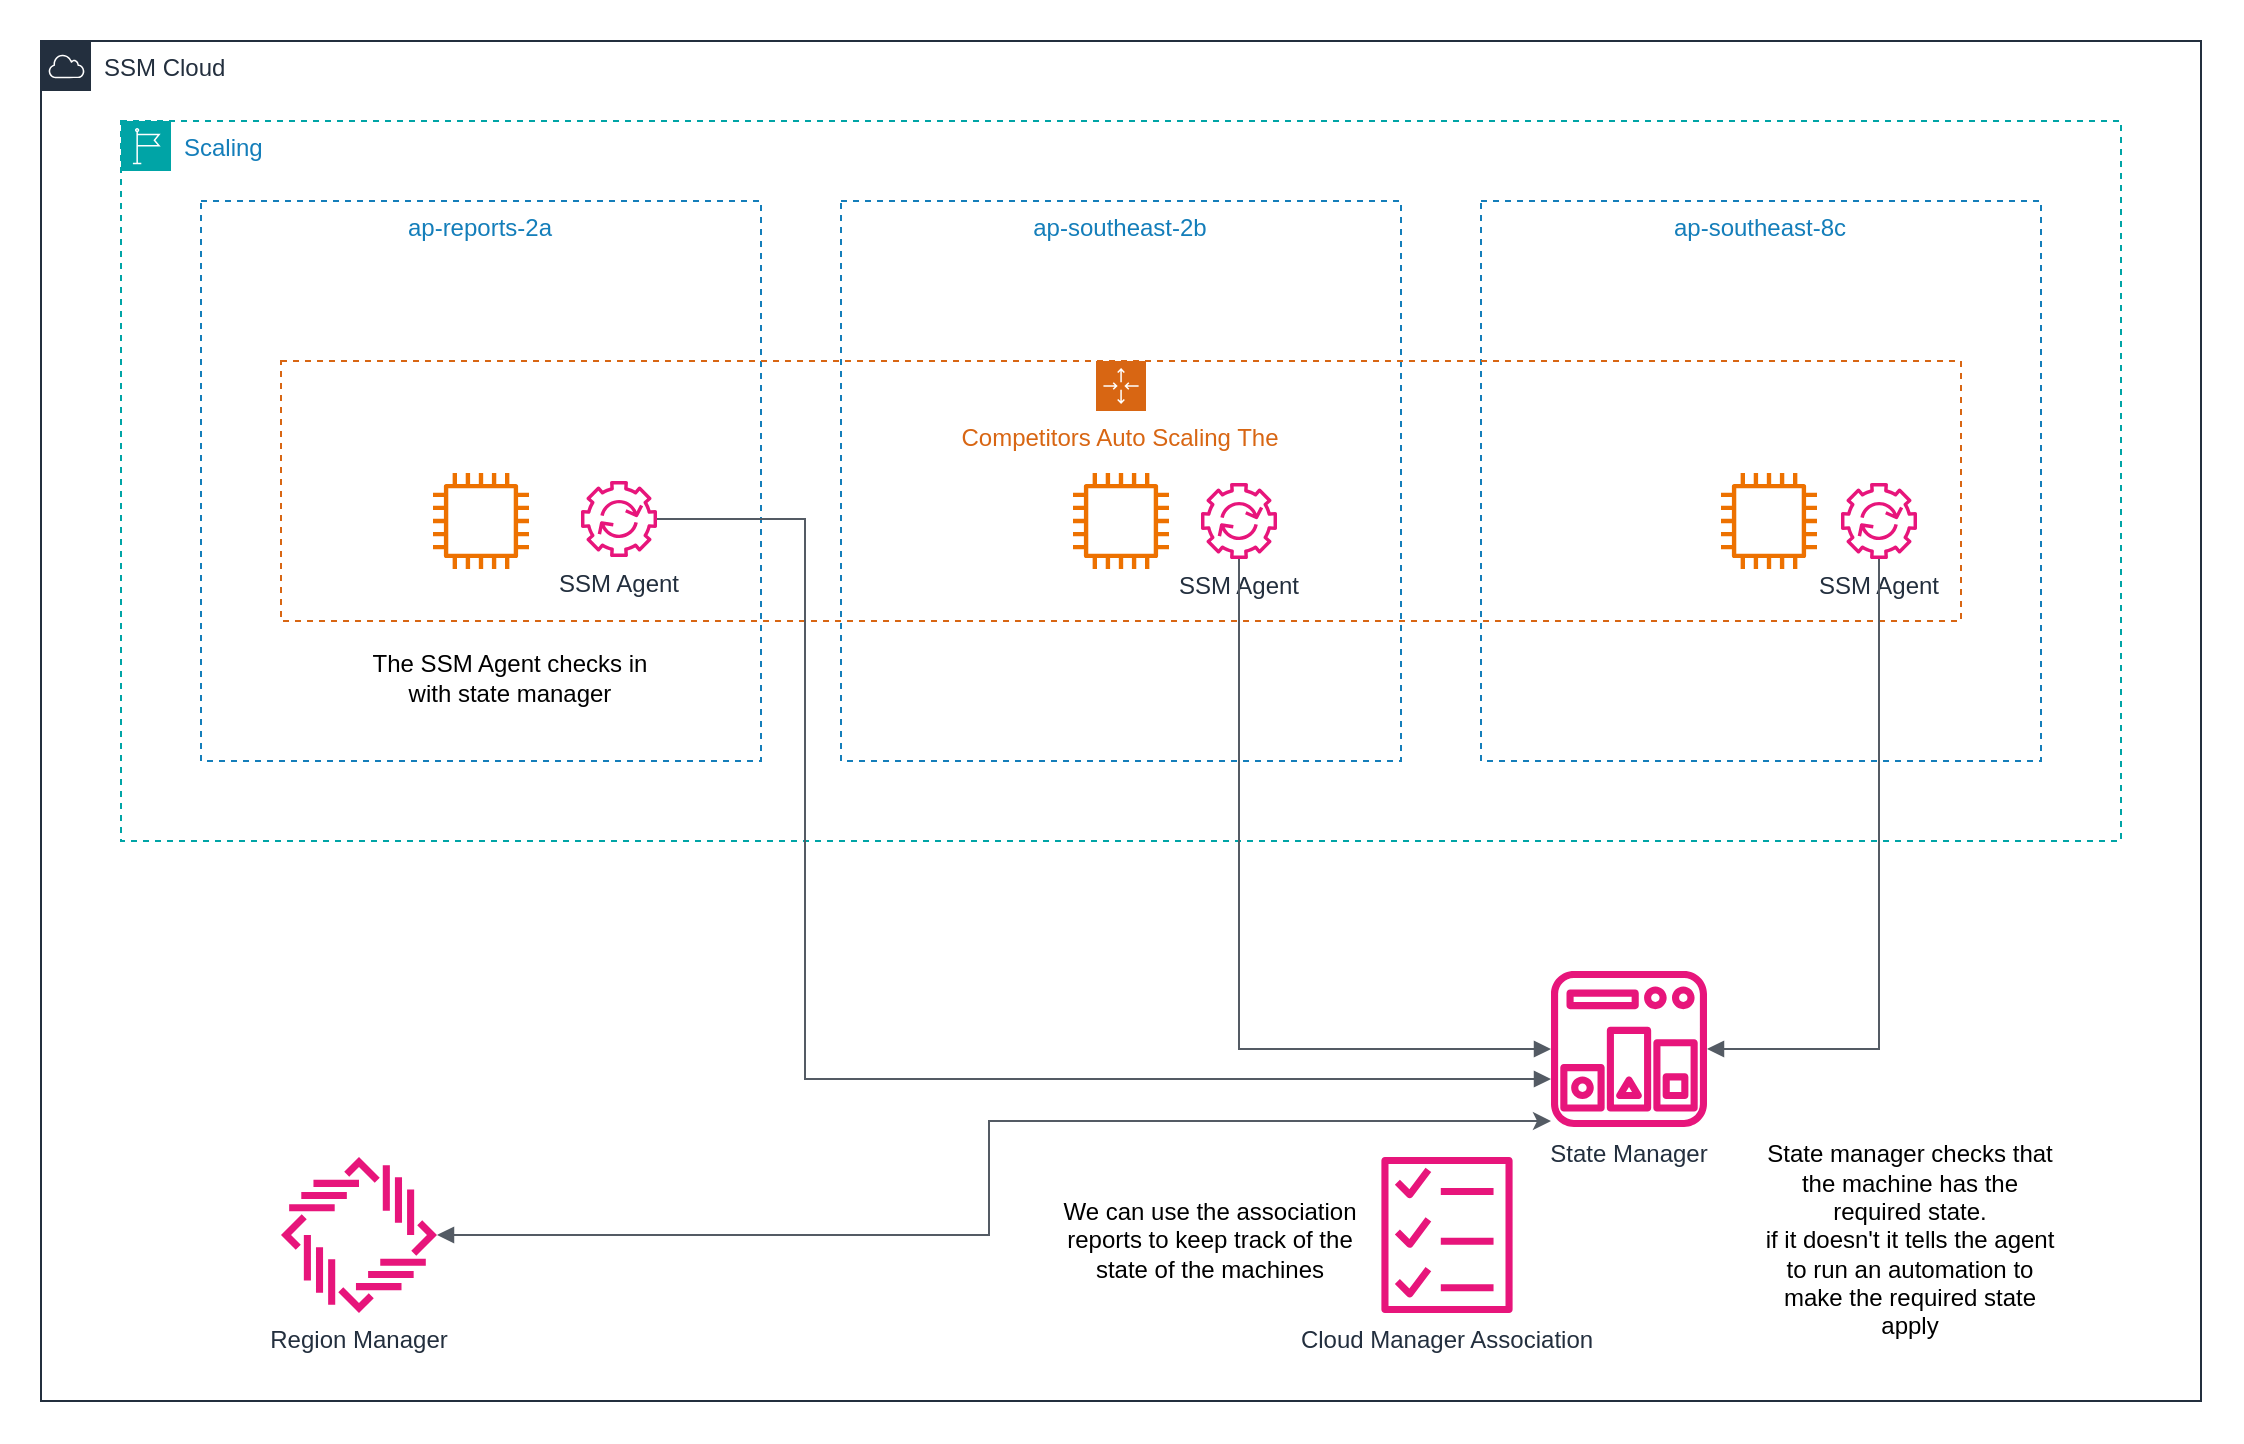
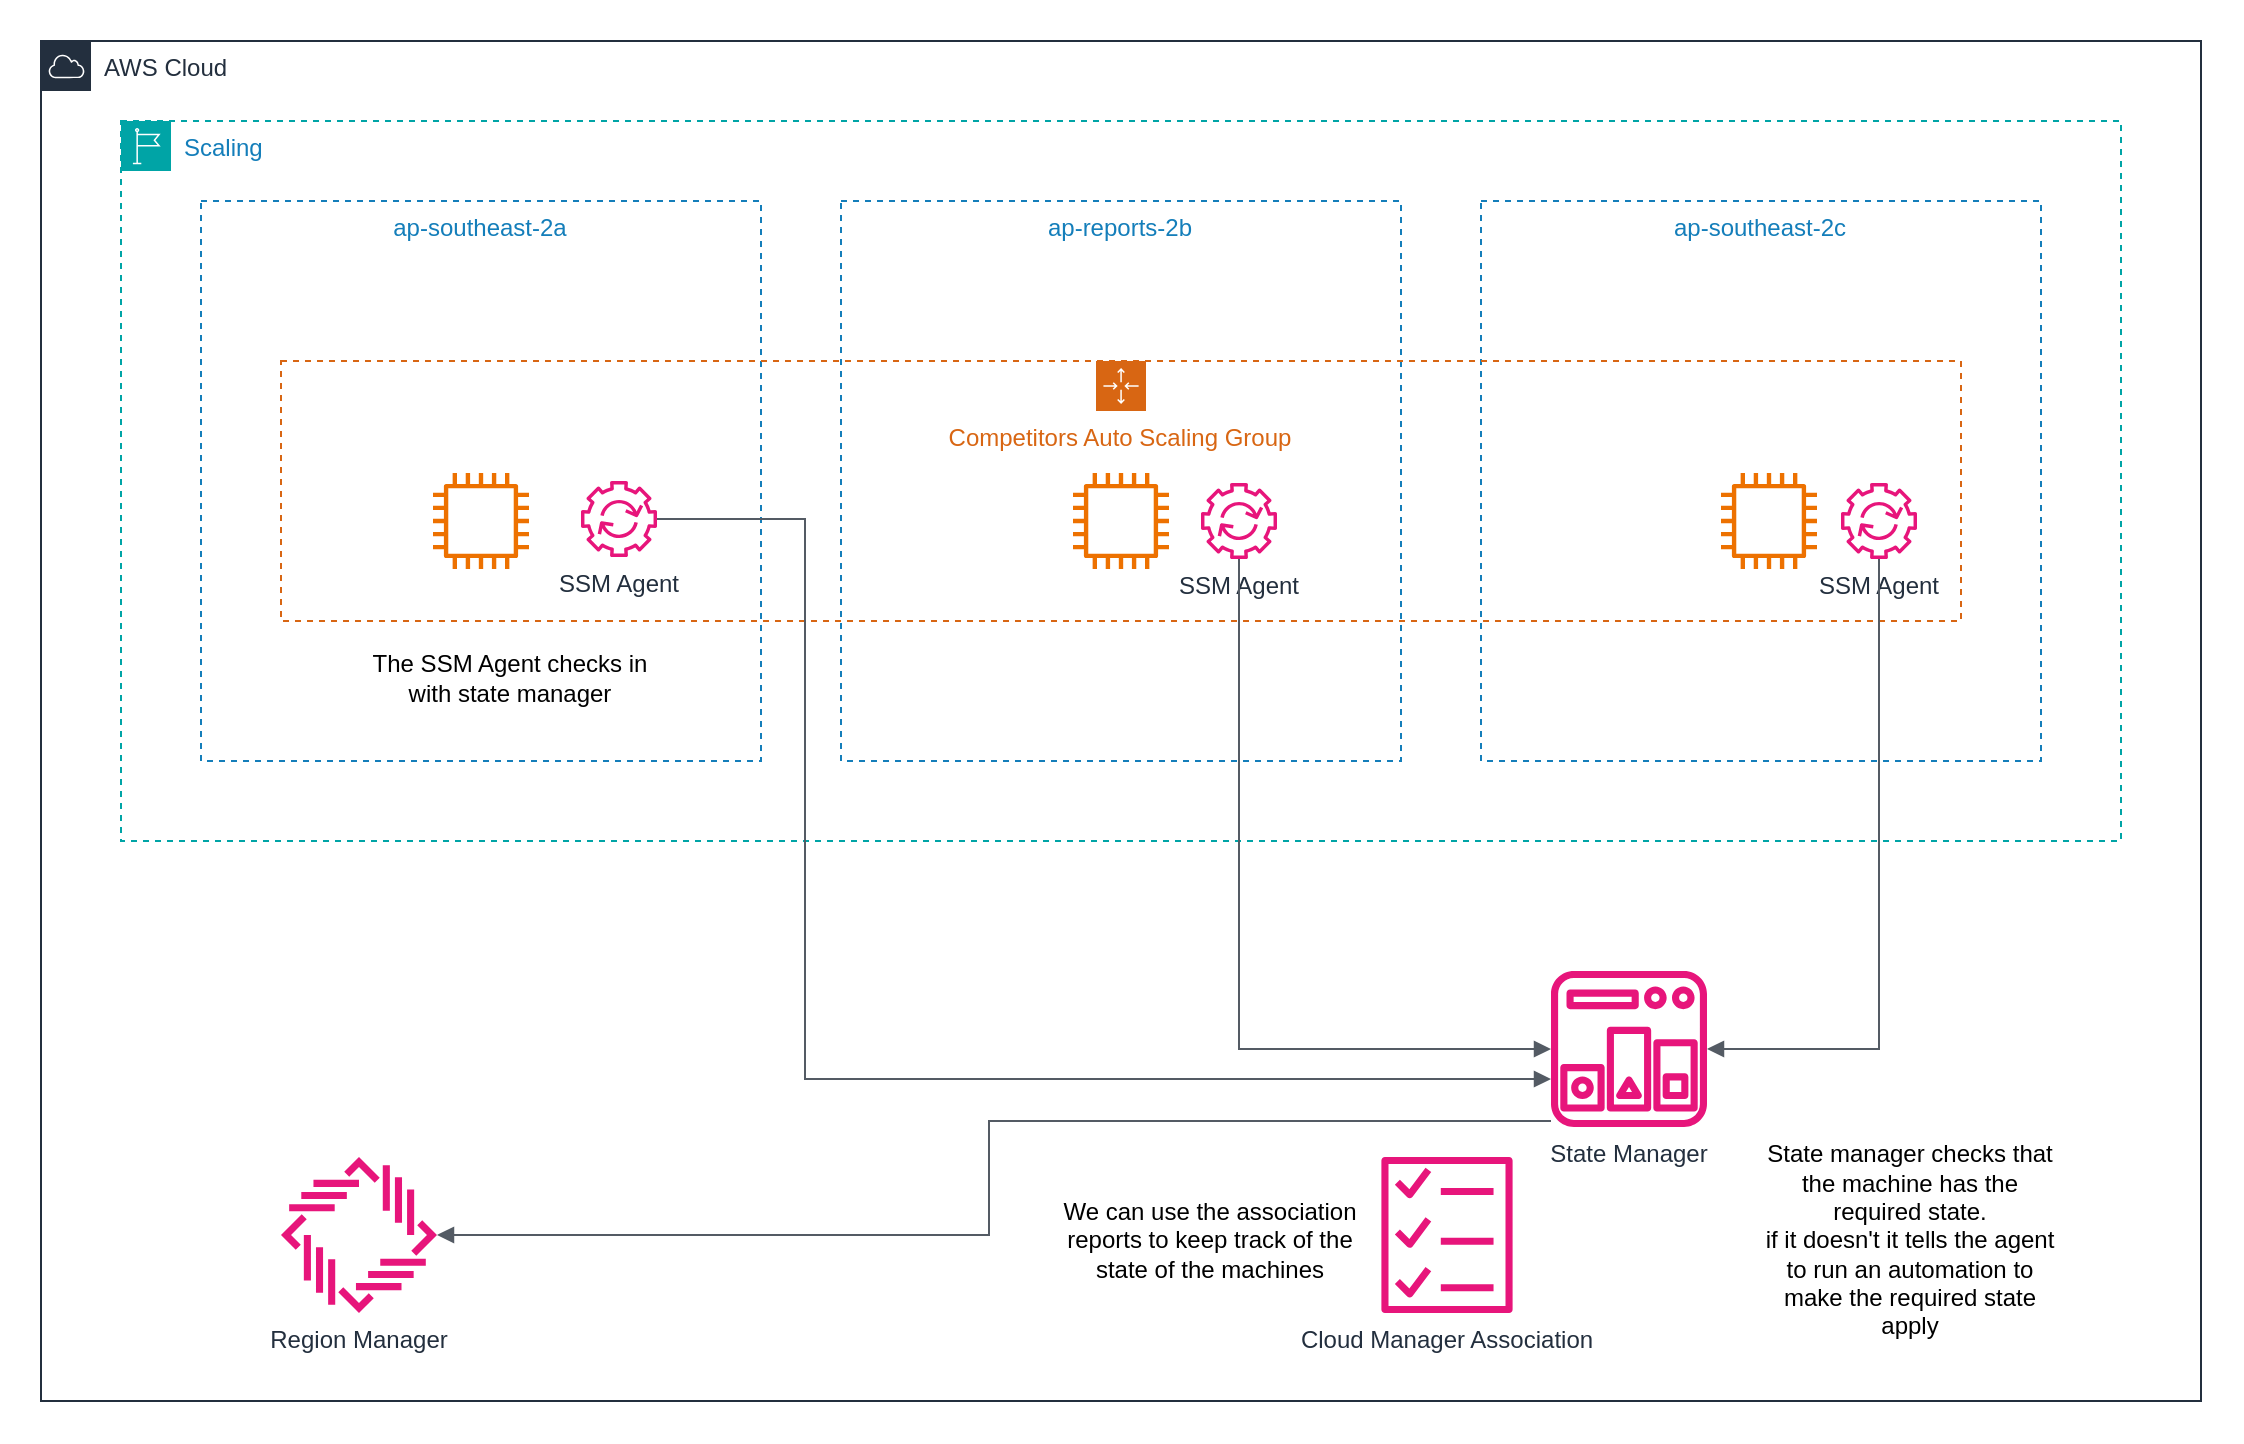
- <mxCell id="2" value="SSM Cloud" style="points=[[0,0],[0.25,0],[0.5,0],[0.75,0],[1,0],[1,0.25],[1,0.5],[1,0.75],[1,1],[0.75,1],[0.5,1],[0.25,1],[0,1],[0,0.75],[0,0.5],[0,0.25]];outlineConnect=0;gradientColor=none;html=1;whiteSpace=wrap;fontSize=12;fontStyle=0;container=1;pointerEvents=0;collapsible=0;recursiveResize=0;shape=mxgraph.aws4.group;grIcon=mxgraph.aws4.group_aws_cloud;strokeColor=#232F3E;fillColor=none;verticalAlign=top;align=left;spacingLeft=30;fontColor=#232F3E;dashed=0;" parent="1" vertex="1"><mxGeometry x="20" y="20" width="1080" height="680" as="geometry" /></mxCell>
+ <mxCell id="2" value="AWS Cloud" style="points=[[0,0],[0.25,0],[0.5,0],[0.75,0],[1,0],[1,0.25],[1,0.5],[1,0.75],[1,1],[0.75,1],[0.5,1],[0.25,1],[0,1],[0,0.75],[0,0.5],[0,0.25]];outlineConnect=0;gradientColor=none;html=1;whiteSpace=wrap;fontSize=12;fontStyle=0;container=1;pointerEvents=0;collapsible=0;recursiveResize=0;shape=mxgraph.aws4.group;grIcon=mxgraph.aws4.group_aws_cloud;strokeColor=#232F3E;fillColor=none;verticalAlign=top;align=left;spacingLeft=30;fontColor=#232F3E;dashed=0;" parent="1" vertex="1"><mxGeometry x="20" y="20" width="1080" height="680" as="geometry" /></mxCell>
- <mxCell id="4" value="ap-reports-2a" style="fillColor=none;strokeColor=#147EBA;dashed=1;verticalAlign=top;fontStyle=0;fontColor=#147EBA;whiteSpace=wrap;html=1;" parent="3" vertex="1"><mxGeometry x="40" y="40" width="280" height="280" as="geometry" /></mxCell>
+ <mxCell id="4" value="ap-southeast-2a" style="fillColor=none;strokeColor=#147EBA;dashed=1;verticalAlign=top;fontStyle=0;fontColor=#147EBA;whiteSpace=wrap;html=1;" parent="3" vertex="1"><mxGeometry x="40" y="40" width="280" height="280" as="geometry" /></mxCell>
- <mxCell id="6" value="ap-southeast-2b" style="fillColor=none;strokeColor=#147EBA;dashed=1;verticalAlign=top;fontStyle=0;fontColor=#147EBA;whiteSpace=wrap;html=1;" parent="3" vertex="1"><mxGeometry x="360" y="40" width="280" height="280" as="geometry" /></mxCell>
+ <mxCell id="6" value="ap-reports-2b" style="fillColor=none;strokeColor=#147EBA;dashed=1;verticalAlign=top;fontStyle=0;fontColor=#147EBA;whiteSpace=wrap;html=1;" parent="3" vertex="1"><mxGeometry x="360" y="40" width="280" height="280" as="geometry" /></mxCell>
- <mxCell id="5" value="ap-southeast-8c" style="fillColor=none;strokeColor=#147EBA;dashed=1;verticalAlign=top;fontStyle=0;fontColor=#147EBA;whiteSpace=wrap;html=1;" parent="3" vertex="1"><mxGeometry x="680" y="40" width="280" height="280" as="geometry" /></mxCell>
+ <mxCell id="5" value="ap-southeast-2c" style="fillColor=none;strokeColor=#147EBA;dashed=1;verticalAlign=top;fontStyle=0;fontColor=#147EBA;whiteSpace=wrap;html=1;" parent="3" vertex="1"><mxGeometry x="680" y="40" width="280" height="280" as="geometry" /></mxCell>
- <mxCell id="7" value="Competitors Auto Scaling The" style="points=[[0,0],[0.25,0],[0.5,0],[0.75,0],[1,0],[1,0.25],[1,0.5],[1,0.75],[1,1],[0.75,1],[0.5,1],[0.25,1],[0,1],[0,0.75],[0,0.5],[0,0.25]];outlineConnect=0;gradientColor=none;html=1;whiteSpace=wrap;fontSize=12;fontStyle=0;container=1;pointerEvents=0;collapsible=0;recursiveResize=0;shape=mxgraph.aws4.groupCenter;grIcon=mxgraph.aws4.group_auto_scaling_group;grStroke=1;strokeColor=#D86613;fillColor=none;verticalAlign=top;align=center;fontColor=#D86613;dashed=1;spacingTop=25;" parent="3" vertex="1"><mxGeometry x="80" y="120" width="840" height="130" as="geometry" /></mxCell>
+ <mxCell id="7" value="Competitors Auto Scaling Group" style="points=[[0,0],[0.25,0],[0.5,0],[0.75,0],[1,0],[1,0.25],[1,0.5],[1,0.75],[1,1],[0.75,1],[0.5,1],[0.25,1],[0,1],[0,0.75],[0,0.5],[0,0.25]];outlineConnect=0;gradientColor=none;html=1;whiteSpace=wrap;fontSize=12;fontStyle=0;container=1;pointerEvents=0;collapsible=0;recursiveResize=0;shape=mxgraph.aws4.groupCenter;grIcon=mxgraph.aws4.group_auto_scaling_group;grStroke=1;strokeColor=#D86613;fillColor=none;verticalAlign=top;align=center;fontColor=#D86613;dashed=1;spacingTop=25;" parent="3" vertex="1"><mxGeometry x="80" y="120" width="840" height="130" as="geometry" /></mxCell>
- <mxCell id="21" value="" style="edgeStyle=orthogonalEdgeStyle;html=1;endArrow=classic;elbow=vertical;startArrow=block;startFill=1;strokeColor=#545B64;rounded=0;" edge="1" parent="2" source="15" target="16"><mxGeometry width="100" relative="1" as="geometry"><mxPoint x="520" y="400" as="sourcePoint" /><mxPoint x="620" y="400" as="targetPoint" /><Array as="points"><mxPoint x="474" y="597" /><mxPoint x="474" y="540" /></Array></mxGeometry></mxCell>
+ <mxCell id="21" value="" style="edgeStyle=orthogonalEdgeStyle;html=1;endArrow=none;elbow=vertical;startArrow=block;startFill=1;strokeColor=#545B64;rounded=0;" edge="1" parent="2" source="15" target="16"><mxGeometry width="100" relative="1" as="geometry"><mxPoint x="520" y="400" as="sourcePoint" /><mxPoint x="620" y="400" as="targetPoint" /><Array as="points"><mxPoint x="474" y="597" /><mxPoint x="474" y="540" /></Array></mxGeometry></mxCell>
